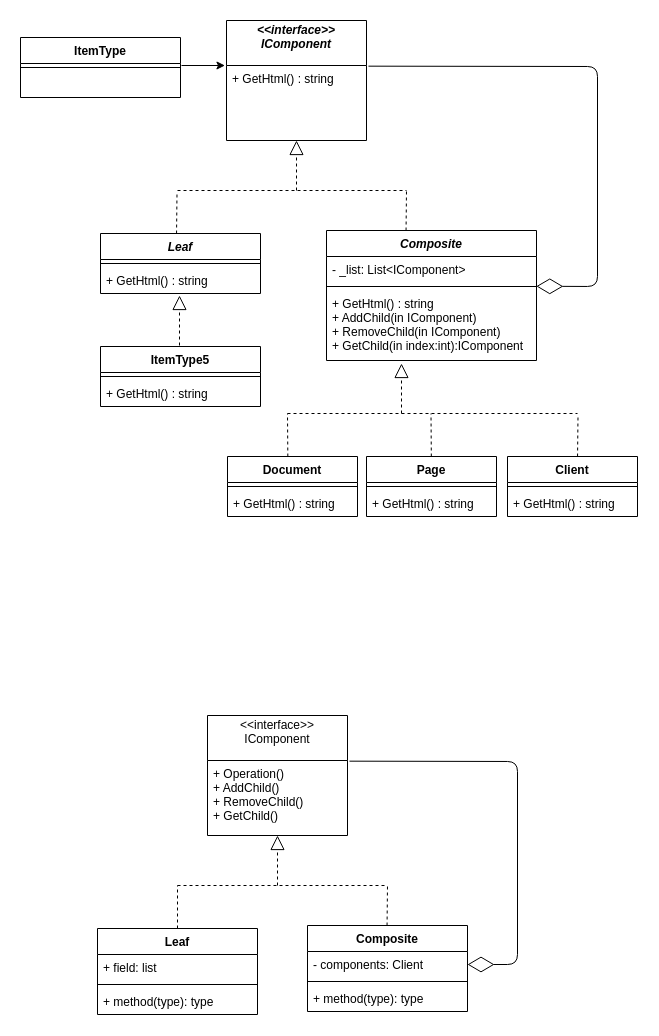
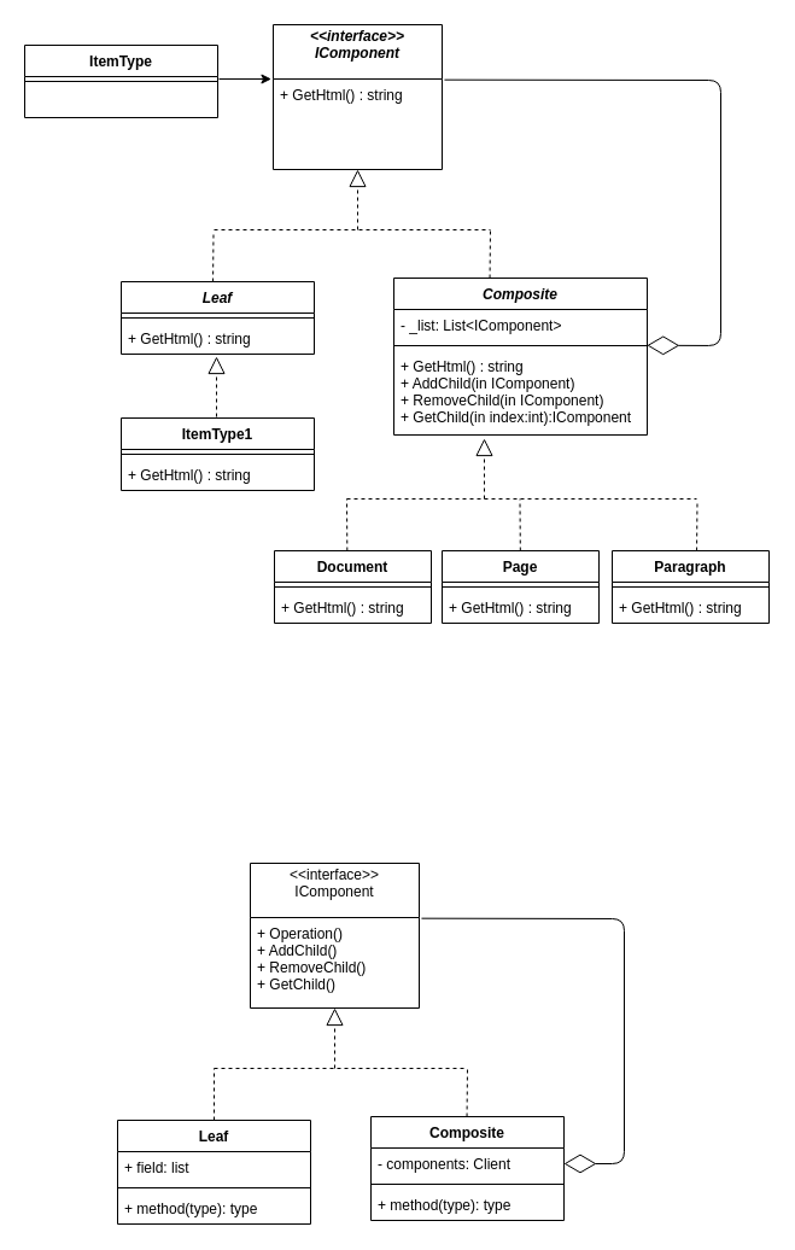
- <mxCell id="30" value="ItemType5" style="swimlane;fontStyle=1;align=center;verticalAlign=top;childLayout=stackLayout;horizontal=1;startSize=26;horizontalStack=0;resizeParent=1;resizeParentMax=0;resizeLast=0;collapsible=1;marginBottom=0;" vertex="1" parent="1"><mxGeometry x="100" y="346" width="160" height="60" as="geometry" /></mxCell>
+ <mxCell id="30" value="ItemType1" style="swimlane;fontStyle=1;align=center;verticalAlign=top;childLayout=stackLayout;horizontal=1;startSize=26;horizontalStack=0;resizeParent=1;resizeParentMax=0;resizeLast=0;collapsible=1;marginBottom=0;" vertex="1" parent="1"><mxGeometry x="100" y="346" width="160" height="60" as="geometry" /></mxCell>
- <mxCell id="44" value="Client" style="swimlane;fontStyle=1;align=center;verticalAlign=top;childLayout=stackLayout;horizontal=1;startSize=26;horizontalStack=0;resizeParent=1;resizeParentMax=0;resizeLast=0;collapsible=1;marginBottom=0;" vertex="1" parent="1"><mxGeometry x="507" y="456" width="130" height="60" as="geometry" /></mxCell>
+ <mxCell id="44" value="Paragraph" style="swimlane;fontStyle=1;align=center;verticalAlign=top;childLayout=stackLayout;horizontal=1;startSize=26;horizontalStack=0;resizeParent=1;resizeParentMax=0;resizeLast=0;collapsible=1;marginBottom=0;" vertex="1" parent="1"><mxGeometry x="507" y="456" width="130" height="60" as="geometry" /></mxCell>
